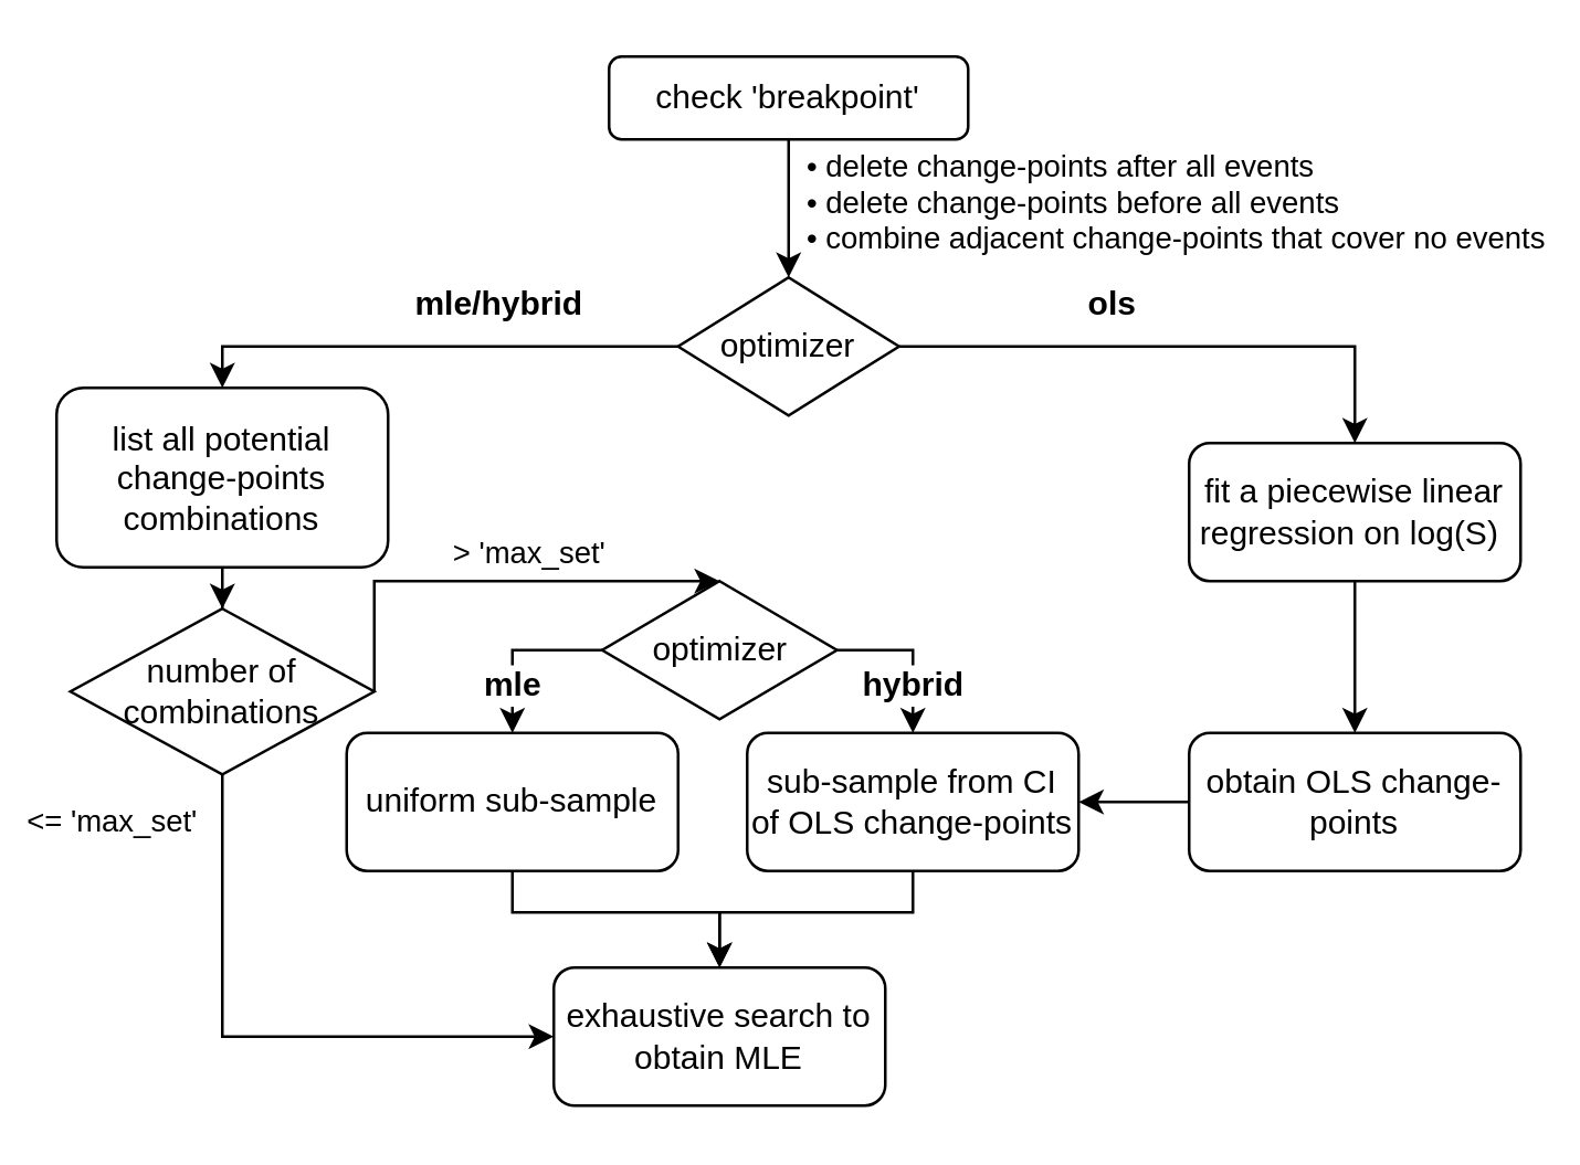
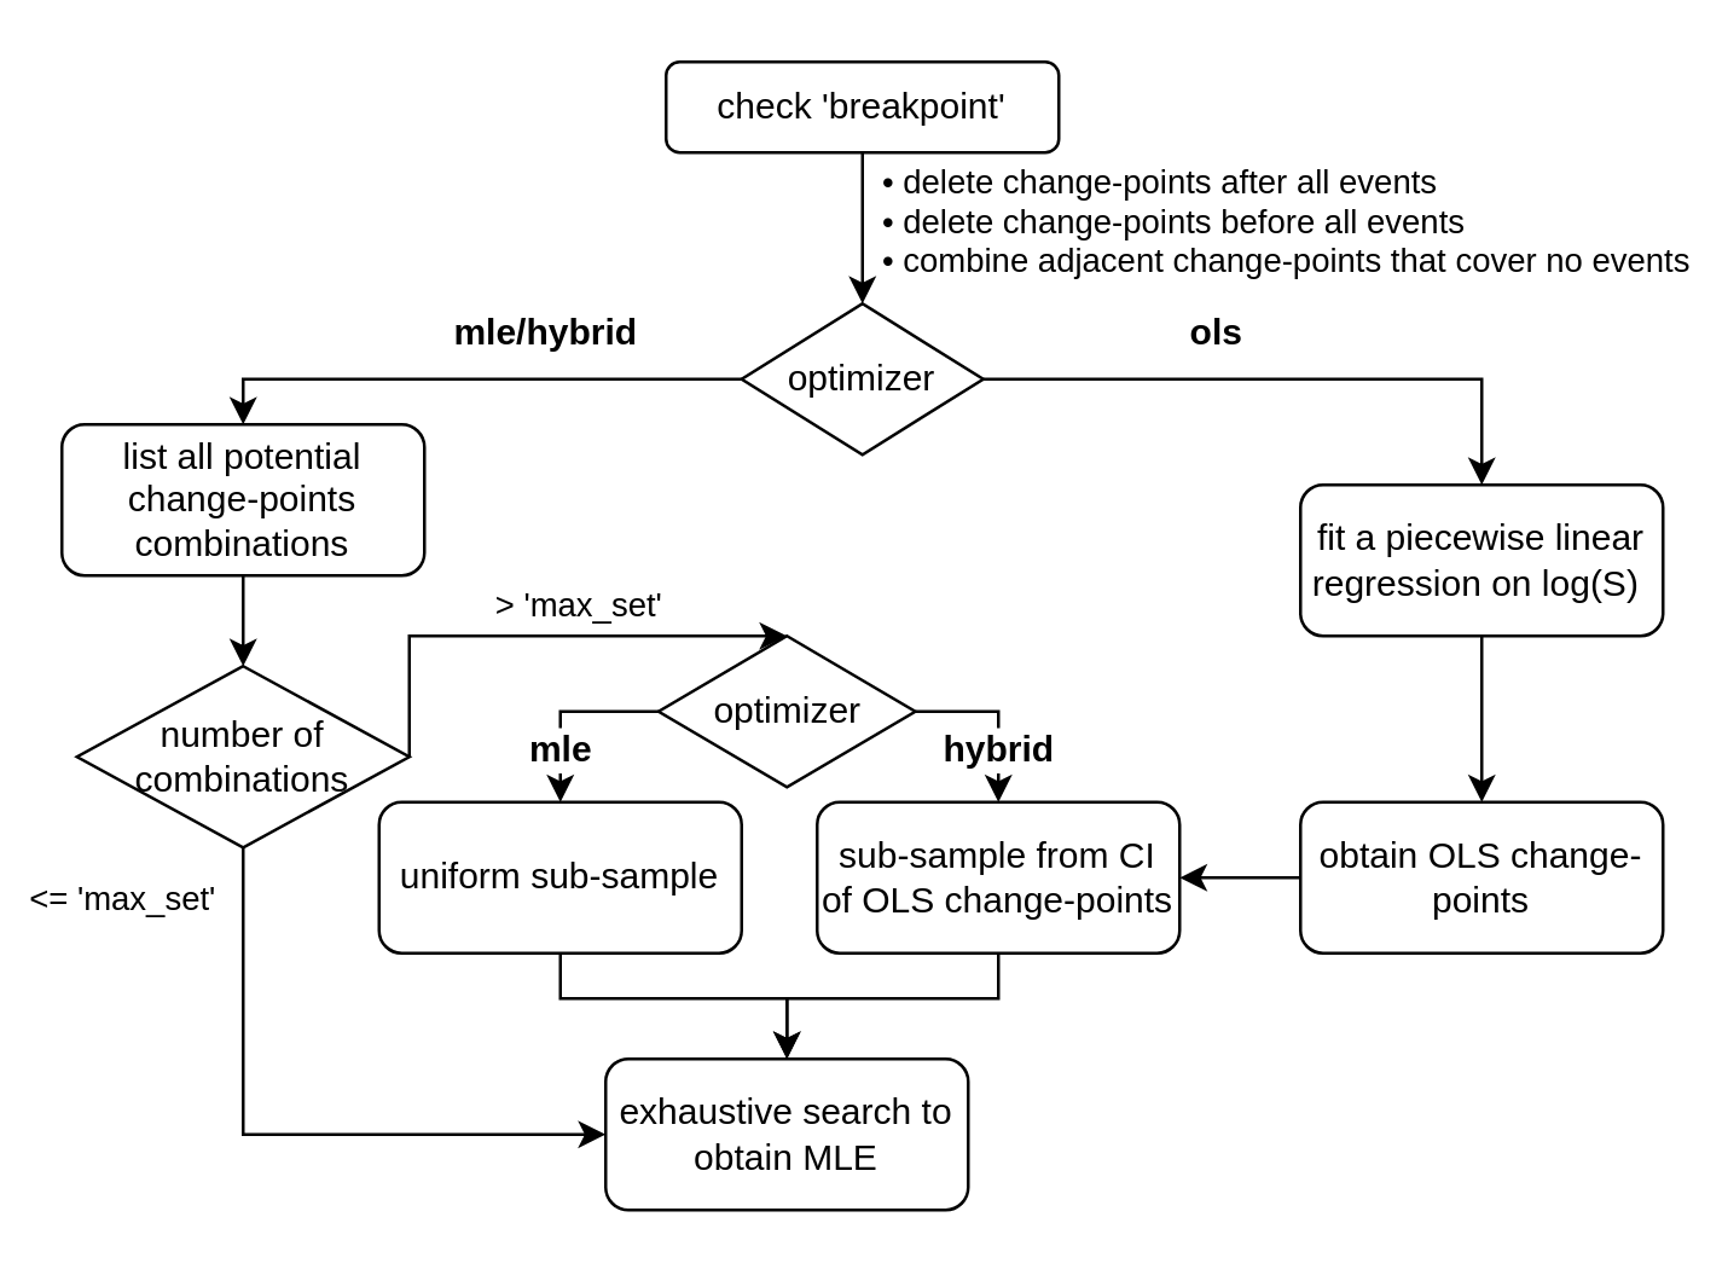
- <mxCell id="8" value="list all potential change-points&lt;br&gt;combinations" style="rounded=1;whiteSpace=wrap;html=1;" parent="1" vertex="1"><mxGeometry x="20" y="140" width="120" height="65" as="geometry" /></mxCell>
+ <mxCell id="8" value="list all potential change-points&lt;br&gt;combinations" style="rounded=1;whiteSpace=wrap;html=1;" parent="1" vertex="1"><mxGeometry x="20" y="140" width="120" height="50" as="geometry" /></mxCell>
